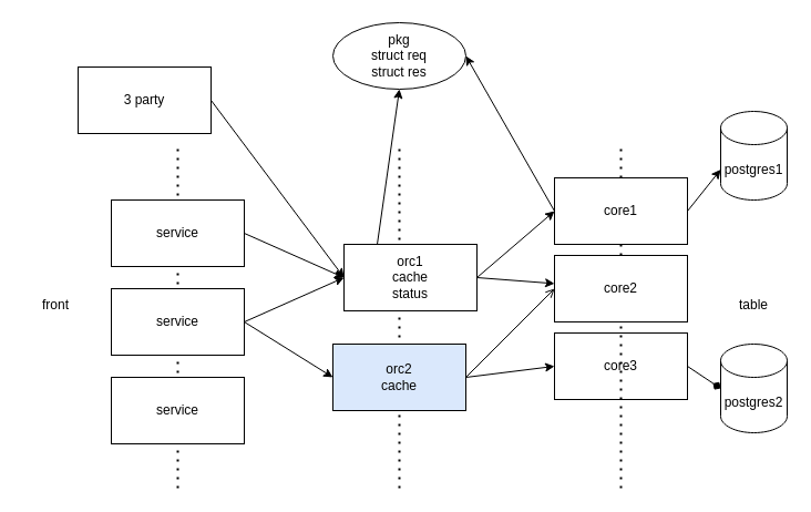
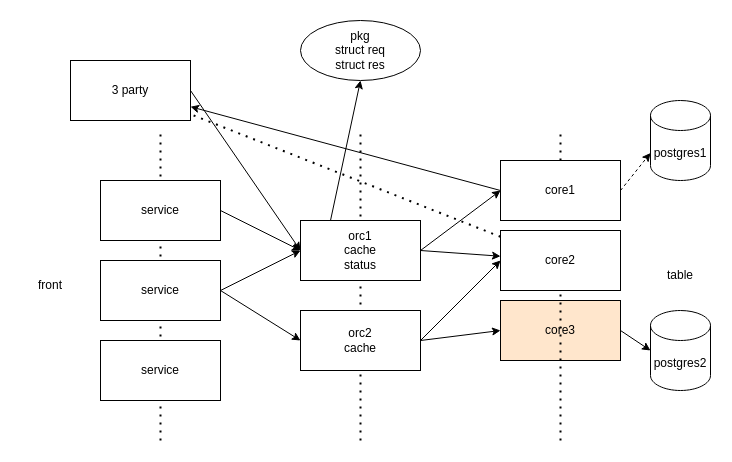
- <mxCell id="19" style="edgeStyle=none;html=1;exitX=0;exitY=0.5;exitDx=0;exitDy=0;entryX=1;entryY=0.5;entryDx=0;entryDy=0;" edge="1" parent="1" source="21" target="28"><mxGeometry relative="1" as="geometry" /></mxCell>
+ <mxCell id="19" style="edgeStyle=none;html=1;exitX=0;exitY=0.5;exitDx=0;exitDy=0;" edge="1" parent="1" source="21" target="30"><mxGeometry relative="1" as="geometry" /></mxCell>
- <mxCell id="20" style="edgeStyle=none;html=1;exitX=1;exitY=0.5;exitDx=0;exitDy=0;entryX=0;entryY=0;entryDx=0;entryDy=52.5;entryPerimeter=0;" edge="1" parent="1" source="21" target="31"><mxGeometry relative="1" as="geometry" /></mxCell>
+ <mxCell id="20" style="edgeStyle=none;html=1;exitX=1;exitY=0.5;exitDx=0;exitDy=0;entryX=0;entryY=0;entryDx=0;entryDy=52.5;entryPerimeter=0;dashed=1;" edge="1" parent="1" source="21" target="31"><mxGeometry relative="1" as="geometry" /></mxCell>
- <mxCell id="18" value="" style="endArrow=none;dashed=1;html=1;dashPattern=1 3;strokeWidth=2;startArrow=none;" edge="1" parent="1" source="25" target="21"><mxGeometry width="50" height="50" relative="1" as="geometry"><mxPoint x="560" y="440" as="sourcePoint" /><mxPoint x="560" y="130" as="targetPoint" /></mxGeometry></mxCell>
+ <mxCell id="18" value="" style="endArrow=none;dashed=1;html=1;dashPattern=1 3;strokeWidth=2;startArrow=none;" edge="1" parent="1" source="25" target="30"><mxGeometry width="50" height="50" relative="1" as="geometry"><mxPoint x="560" y="440" as="sourcePoint" /><mxPoint x="560" y="130" as="targetPoint" /></mxGeometry></mxCell>
- <mxCell id="14" value="orc1&lt;br&gt;cache&lt;br&gt;status" style="rounded=0;whiteSpace=wrap;html=1;" vertex="1" parent="1"><mxGeometry x="310" y="220" width="120" height="60" as="geometry" /></mxCell>
+ <mxCell id="14" value="orc1&lt;br&gt;cache&lt;br&gt;status" style="rounded=0;whiteSpace=wrap;html=1;" vertex="1" parent="1"><mxGeometry x="300" y="220" width="120" height="60" as="geometry" /></mxCell>
- <mxCell id="15" style="edgeStyle=none;html=1;exitX=1;exitY=0.5;exitDx=0;exitDy=0;entryX=0;entryY=0.5;entryDx=0;entryDy=0;endArrow=open;" edge="1" parent="1" source="17" target="25"><mxGeometry relative="1" as="geometry" /></mxCell>
+ <mxCell id="15" style="edgeStyle=none;html=1;exitX=1;exitY=0.5;exitDx=0;exitDy=0;entryX=0;entryY=0.5;entryDx=0;entryDy=0;" edge="1" parent="1" source="17" target="25"><mxGeometry relative="1" as="geometry" /></mxCell>
- <mxCell id="26" value="front" style="text;html=1;strokeColor=none;fillColor=none;align=center;verticalAlign=middle;whiteSpace=wrap;rounded=0;" vertex="1" parent="1"><mxGeometry x="20" y="260" width="60" height="30" as="geometry" /></mxCell>
+ <mxCell id="26" value="front" style="text;html=1;strokeColor=none;fillColor=none;align=center;verticalAlign=middle;whiteSpace=wrap;rounded=0;" vertex="1" parent="1"><mxGeometry x="20" y="270" width="60" height="30" as="geometry" /></mxCell>
- <mxCell id="23" value="core3" style="rounded=0;whiteSpace=wrap;html=1;" vertex="1" parent="1"><mxGeometry x="500" y="300" width="120" height="60" as="geometry" /></mxCell>
+ <mxCell id="23" value="core3" style="rounded=0;whiteSpace=wrap;html=1;fillColor=#ffe6cc;" vertex="1" parent="1"><mxGeometry x="500" y="300" width="120" height="60" as="geometry" /></mxCell>
- <mxCell id="17" value="orc2&lt;br&gt;cache" style="rounded=0;whiteSpace=wrap;html=1;fillColor=#dae8fc;" vertex="1" parent="1"><mxGeometry x="300" y="310" width="120" height="60" as="geometry" /></mxCell>
+ <mxCell id="17" value="orc2&lt;br&gt;cache" style="rounded=0;whiteSpace=wrap;html=1;" vertex="1" parent="1"><mxGeometry x="300" y="310" width="120" height="60" as="geometry" /></mxCell>
- <mxCell id="22" style="edgeStyle=none;html=1;exitX=1;exitY=0.5;exitDx=0;exitDy=0;entryX=0;entryY=0.5;entryDx=0;entryDy=0;entryPerimeter=0;endArrow=diamond;" edge="1" parent="1" source="23" target="32"><mxGeometry relative="1" as="geometry" /></mxCell>
+ <mxCell id="22" style="edgeStyle=none;html=1;exitX=1;exitY=0.5;exitDx=0;exitDy=0;entryX=0;entryY=0.5;entryDx=0;entryDy=0;entryPerimeter=0;" edge="1" parent="1" source="23" target="32"><mxGeometry relative="1" as="geometry" /></mxCell>
